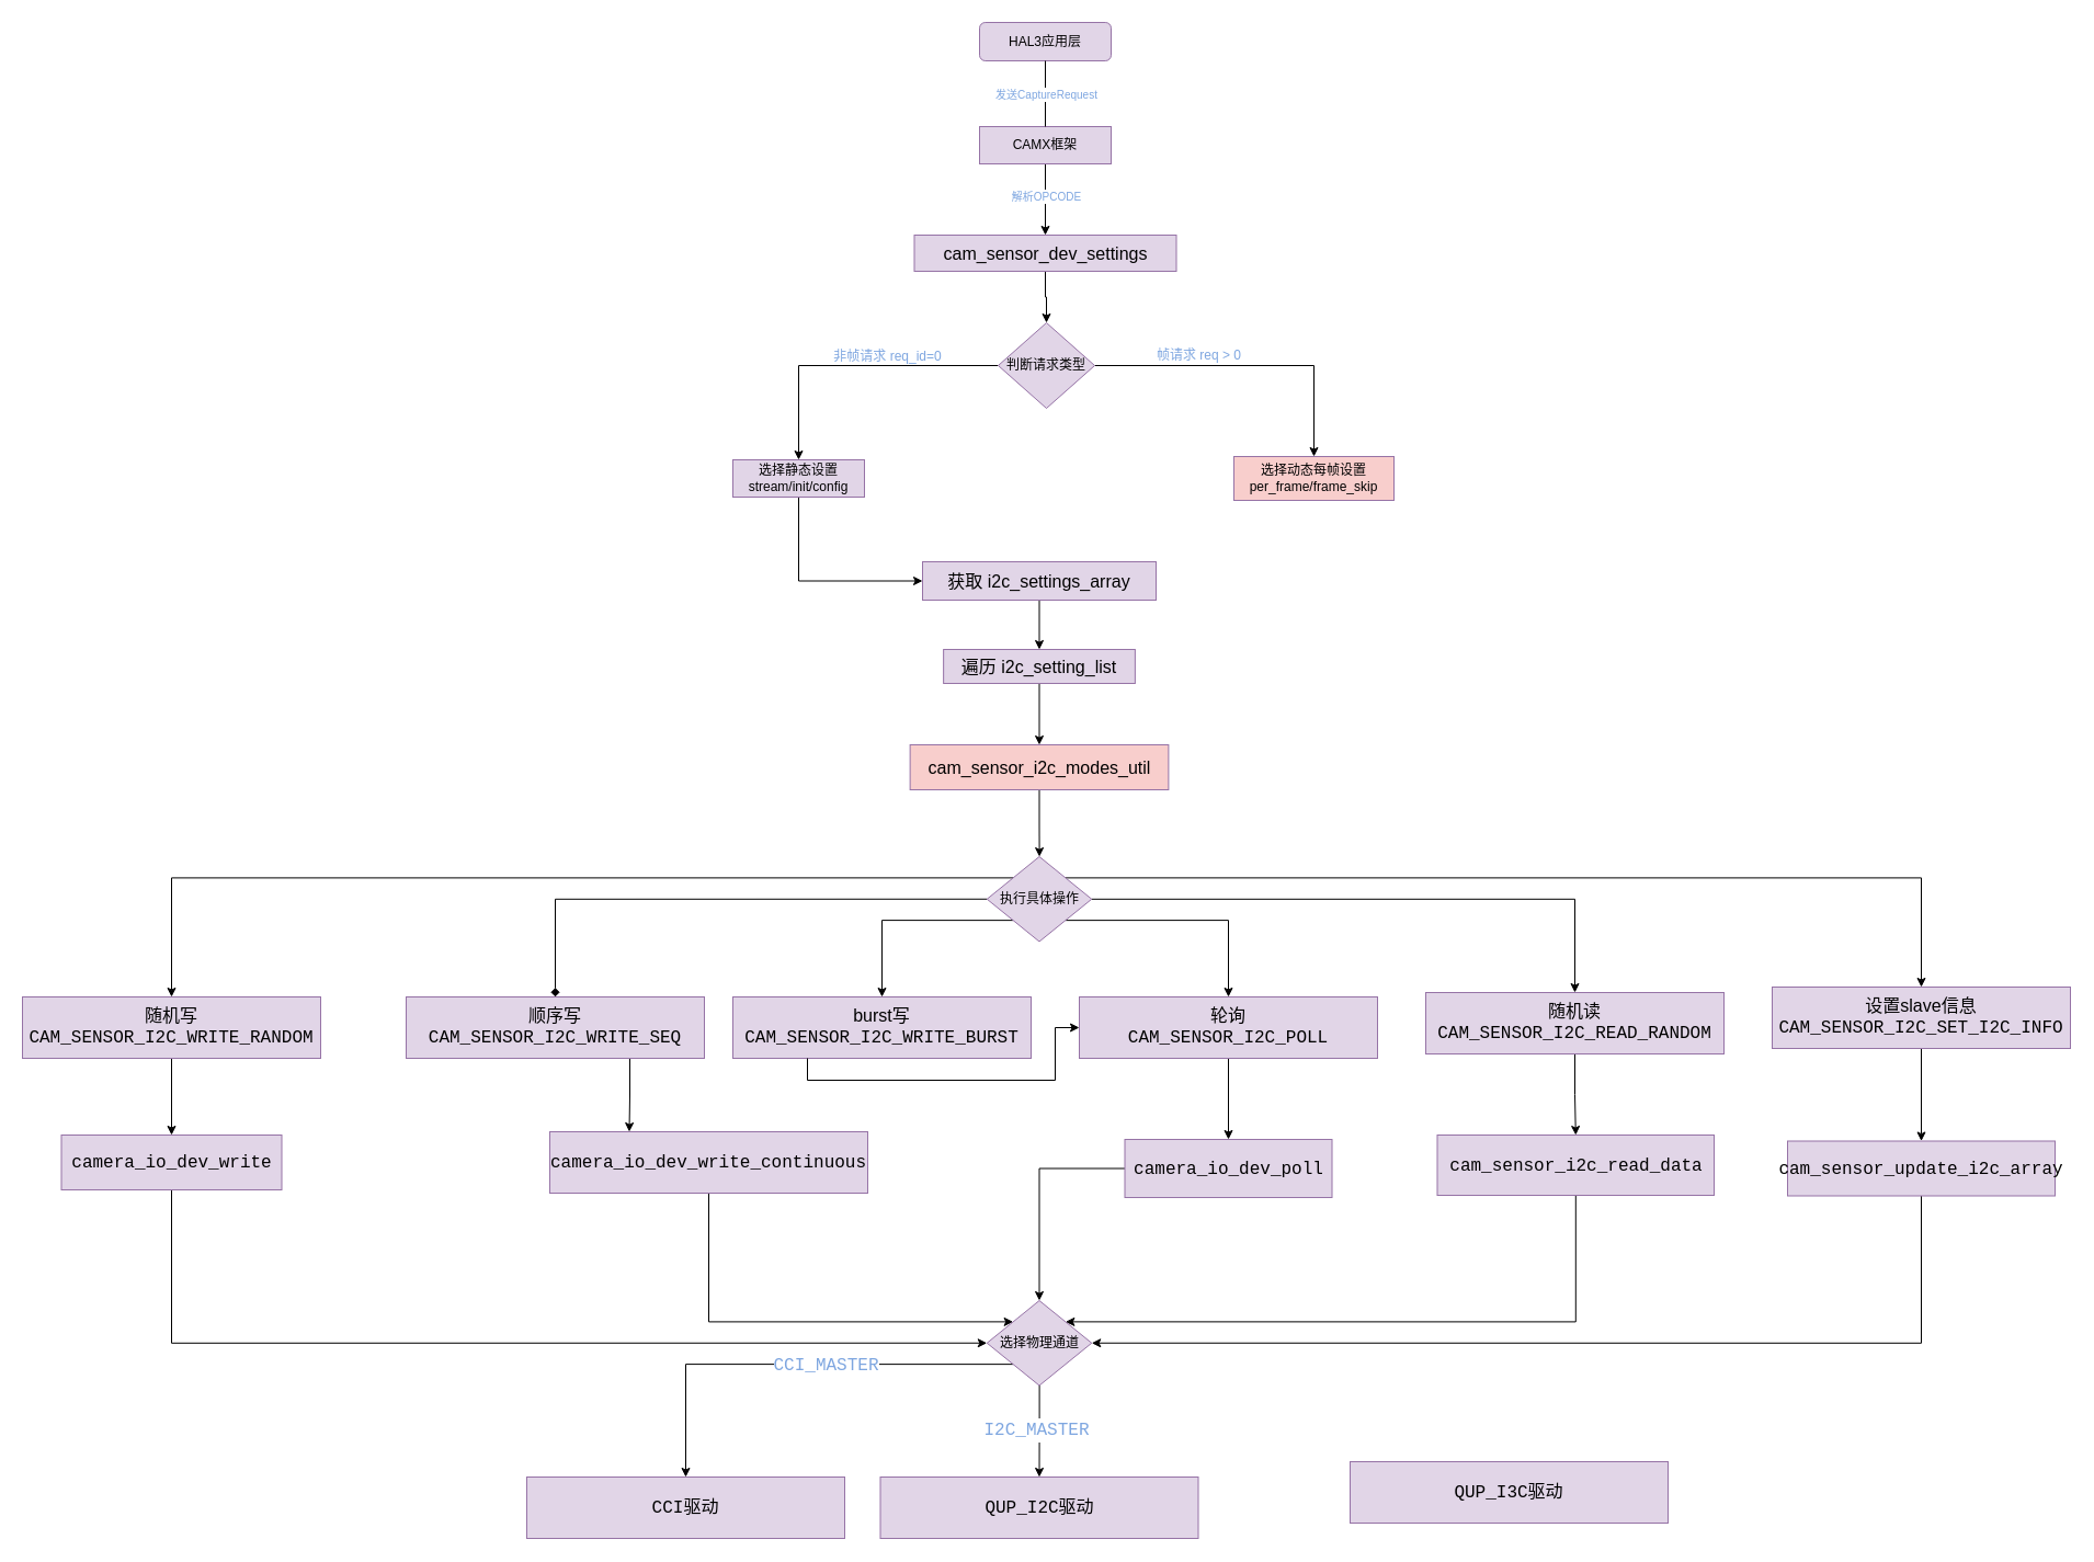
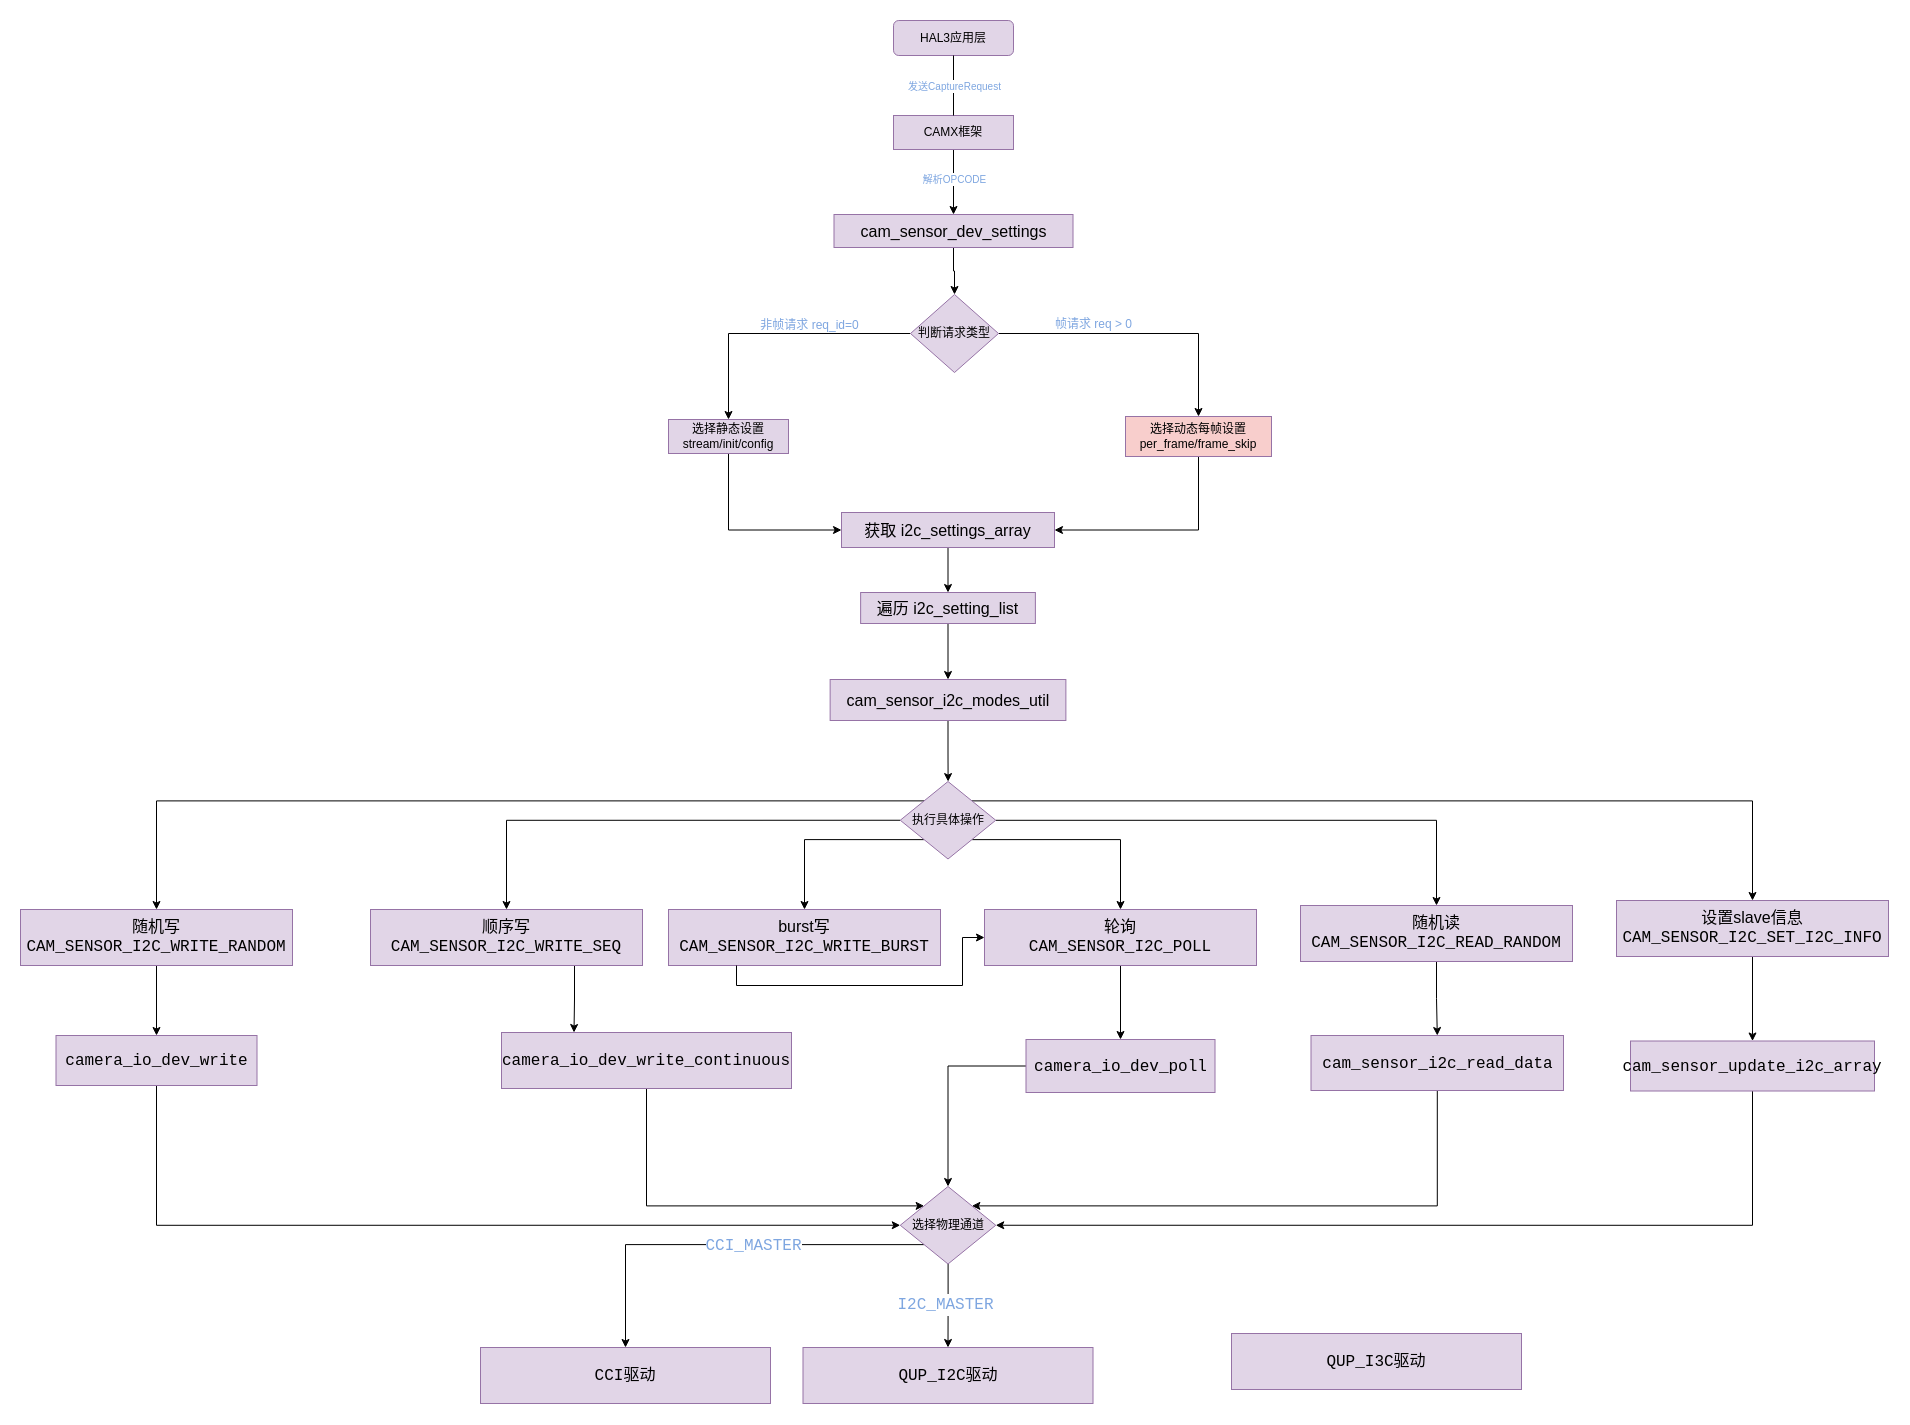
+ <mxCell id="16" style="edgeStyle=orthogonalEdgeStyle;rounded=0;orthogonalLoop=1;jettySize=auto;html=1;entryX=1;entryY=0.5;entryDx=0;entryDy=0;exitX=0.5;exitY=1;exitDx=0;exitDy=0;" edge="1" parent="1" source="17" target="19"><mxGeometry relative="1" as="geometry" /></mxCell>
- <mxCell id="23" value="&lt;font style=&quot;font-size: 16px;&quot;&gt;cam_sensor_i2c_modes_util&lt;/font&gt;" style="whiteSpace=wrap;html=1;fillColor=#f8cecc;strokeColor=#9673a6;rounded=0;" vertex="1" parent="1"><mxGeometry x="829.63" y="679" width="235.75" height="41" as="geometry" /></mxCell>
+ <mxCell id="23" value="&lt;font style=&quot;font-size: 16px;&quot;&gt;cam_sensor_i2c_modes_util&lt;/font&gt;" style="whiteSpace=wrap;html=1;fillColor=#e1d5e7;strokeColor=#9673a6;rounded=0;" vertex="1" parent="1"><mxGeometry x="829.63" y="679" width="235.75" height="41" as="geometry" /></mxCell>
- <mxCell id="25" style="edgeStyle=orthogonalEdgeStyle;rounded=0;orthogonalLoop=1;jettySize=auto;html=1;exitX=0;exitY=0.5;exitDx=0;exitDy=0;entryX=0.5;entryY=0;entryDx=0;entryDy=0;endArrow=diamond;" edge="1" parent="1" source="30" target="34"><mxGeometry relative="1" as="geometry" /></mxCell>
+ <mxCell id="25" style="edgeStyle=orthogonalEdgeStyle;rounded=0;orthogonalLoop=1;jettySize=auto;html=1;exitX=0;exitY=0.5;exitDx=0;exitDy=0;entryX=0.5;entryY=0;entryDx=0;entryDy=0;" edge="1" parent="1" source="30" target="34"><mxGeometry relative="1" as="geometry" /></mxCell>
